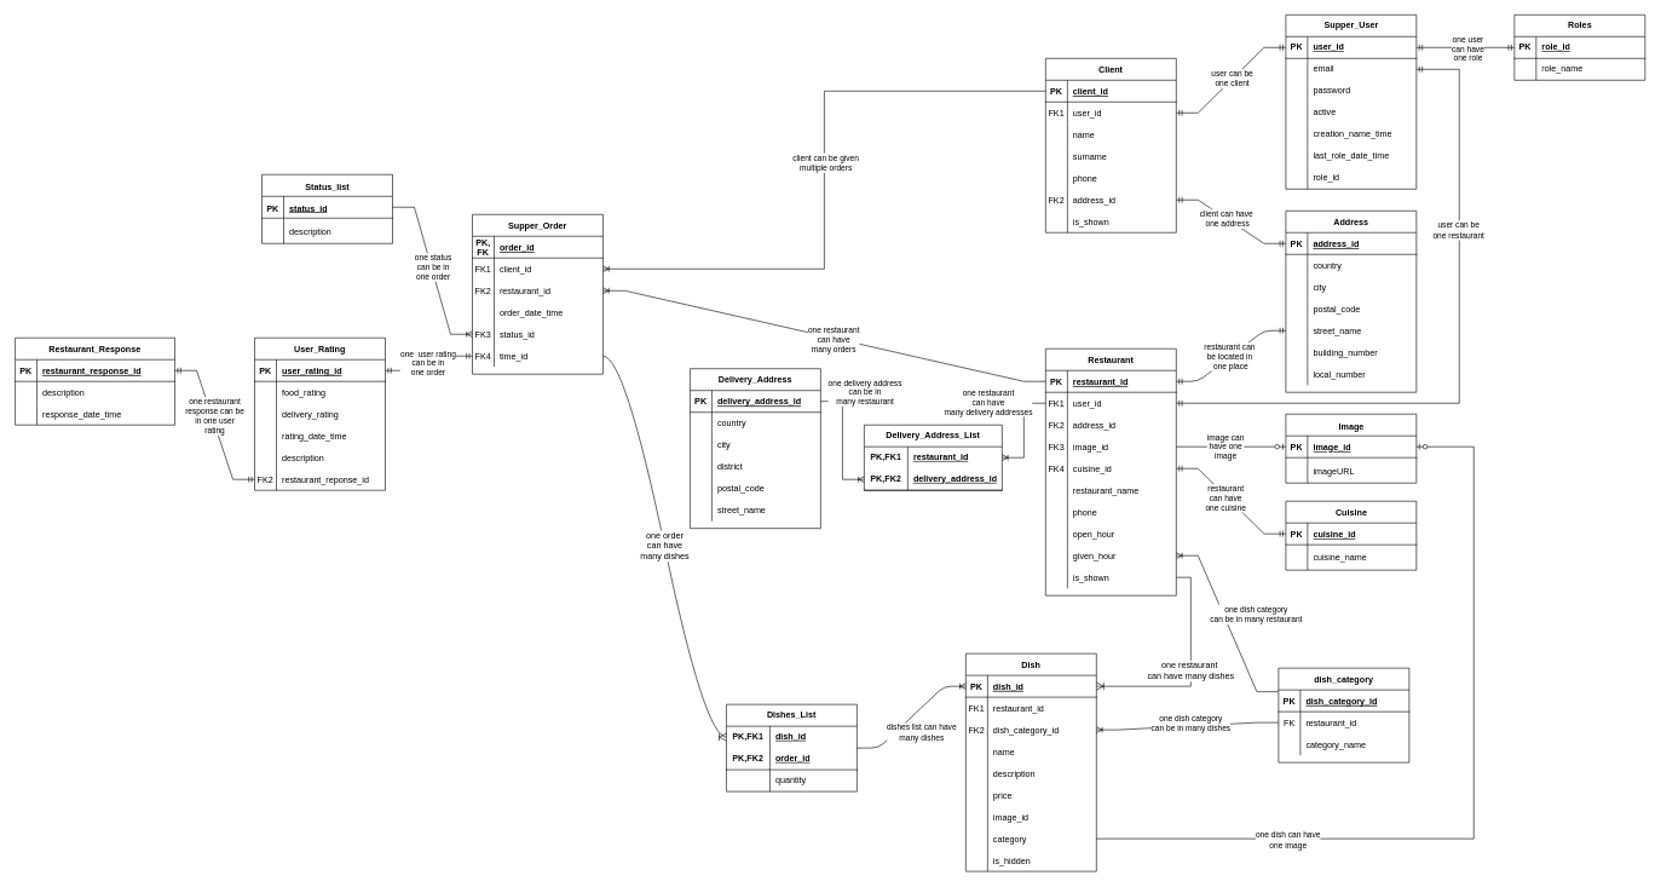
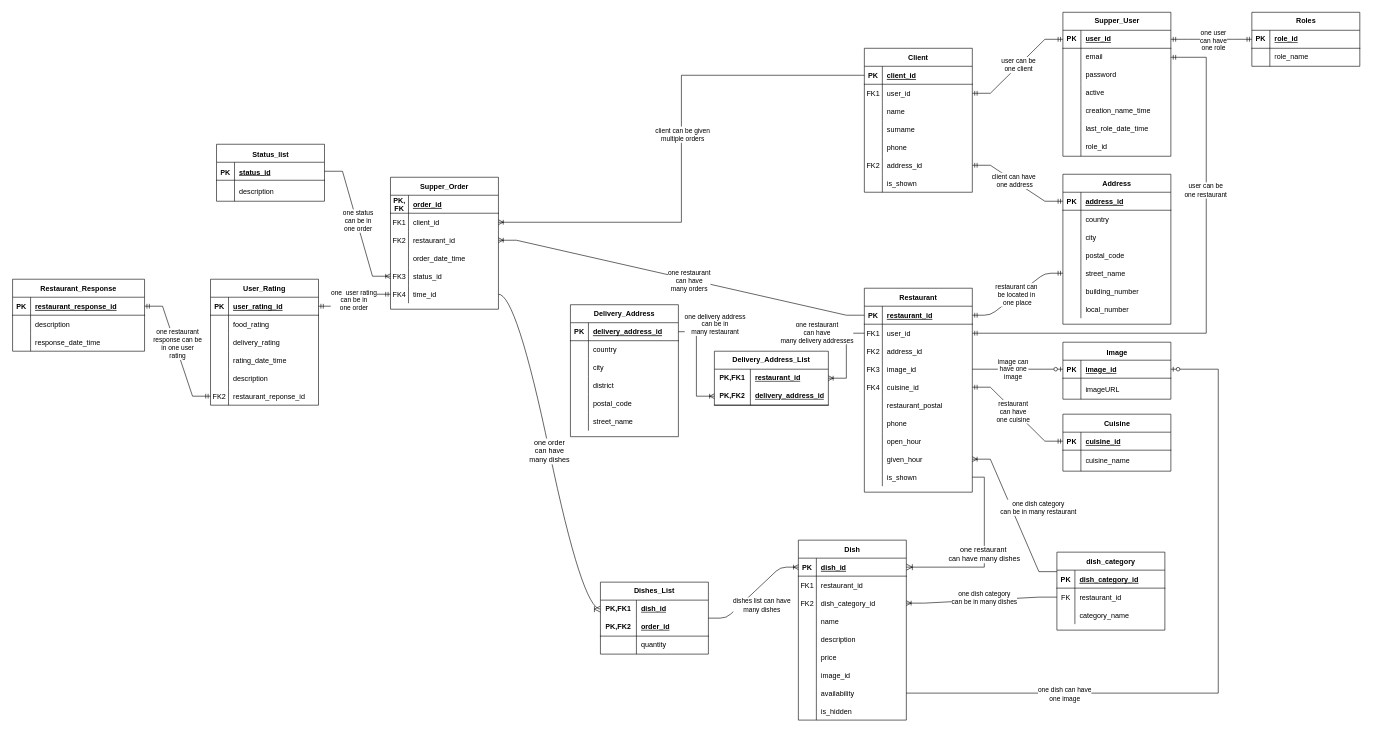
- <mxCell id="148" value="restaurant_name                " style="shape=partialRectangle;connectable=0;fillColor=none;top=0;left=0;bottom=0;right=0;align=left;spacingLeft=6;overflow=hidden;" vertex="1" parent="146"><mxGeometry x="30" width="150" height="30" as="geometry"><mxRectangle width="150" height="30" as="alternateBounds" /></mxGeometry></mxCell>
+ <mxCell id="148" value="restaurant_postal                " style="shape=partialRectangle;connectable=0;fillColor=none;top=0;left=0;bottom=0;right=0;align=left;spacingLeft=6;overflow=hidden;" vertex="1" parent="146"><mxGeometry x="30" width="150" height="30" as="geometry"><mxRectangle width="150" height="30" as="alternateBounds" /></mxGeometry></mxCell>
- <mxCell id="48" value="category" style="shape=partialRectangle;connectable=0;fillColor=none;top=0;left=0;bottom=0;right=0;align=left;spacingLeft=6;overflow=hidden;" parent="46" vertex="1"><mxGeometry x="30" width="150" height="30" as="geometry"><mxRectangle width="150" height="30" as="alternateBounds" /></mxGeometry></mxCell>
+ <mxCell id="48" value="availability" style="shape=partialRectangle;connectable=0;fillColor=none;top=0;left=0;bottom=0;right=0;align=left;spacingLeft=6;overflow=hidden;" parent="46" vertex="1"><mxGeometry x="30" width="150" height="30" as="geometry"><mxRectangle width="150" height="30" as="alternateBounds" /></mxGeometry></mxCell>
